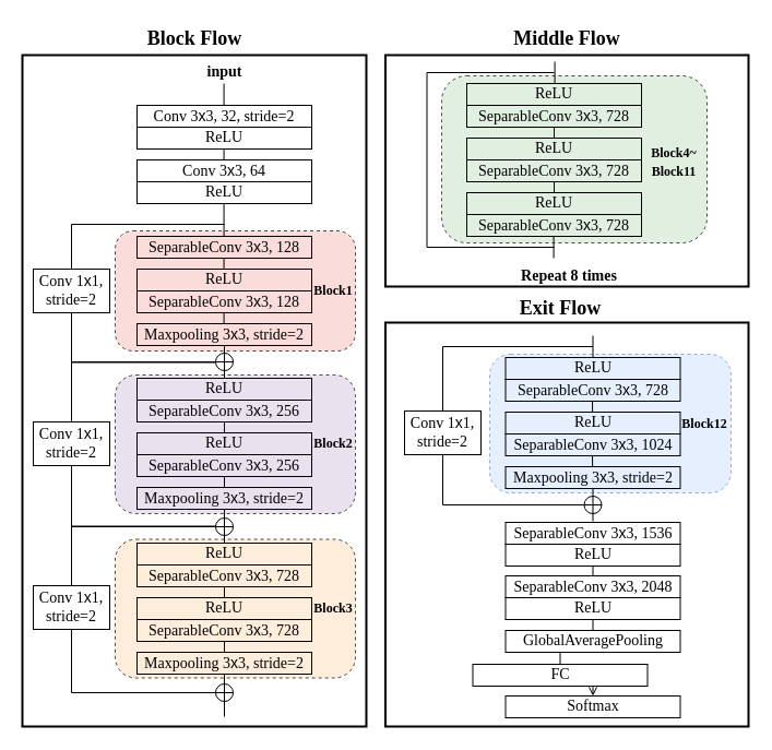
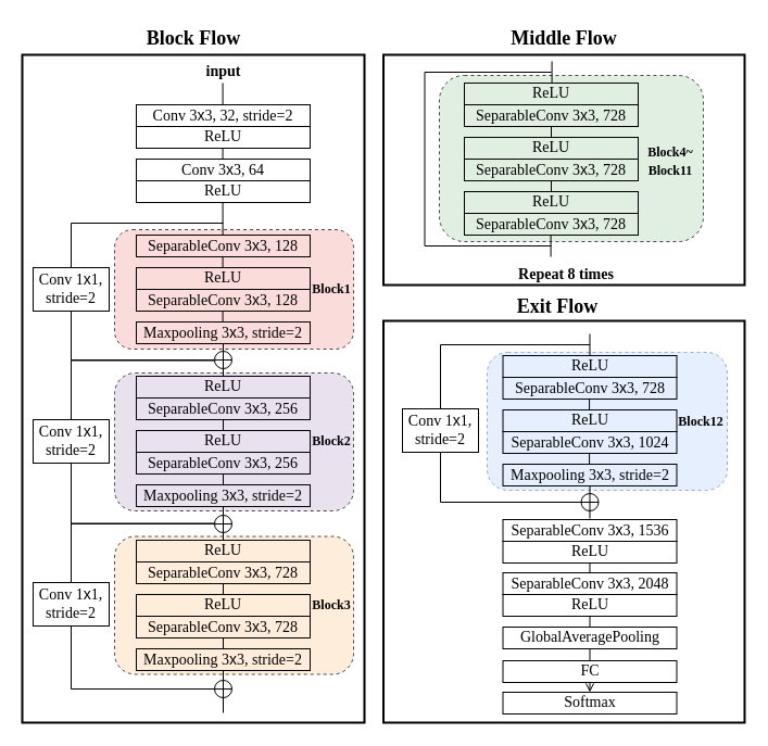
- <mxCell id="87" value="&lt;font face=&quot;Times New Roman&quot;&gt;&lt;span style=&quot;font-size: 14px;&quot;&gt;FC&lt;/span&gt;&lt;/font&gt;" style="rounded=0;whiteSpace=wrap;html=1;fillColor=none;" vertex="1" parent="1"><mxGeometry x="432.5" y="608" width="160" height="20" as="geometry" /></mxCell>
+ <mxCell id="87" value="&lt;font face=&quot;Times New Roman&quot;&gt;&lt;span style=&quot;font-size: 14px;&quot;&gt;FC&lt;/span&gt;&lt;/font&gt;" style="rounded=0;whiteSpace=wrap;html=1;fillColor=none;" vertex="1" parent="1"><mxGeometry x="462.5" y="608" width="160" height="20" as="geometry" /></mxCell>
